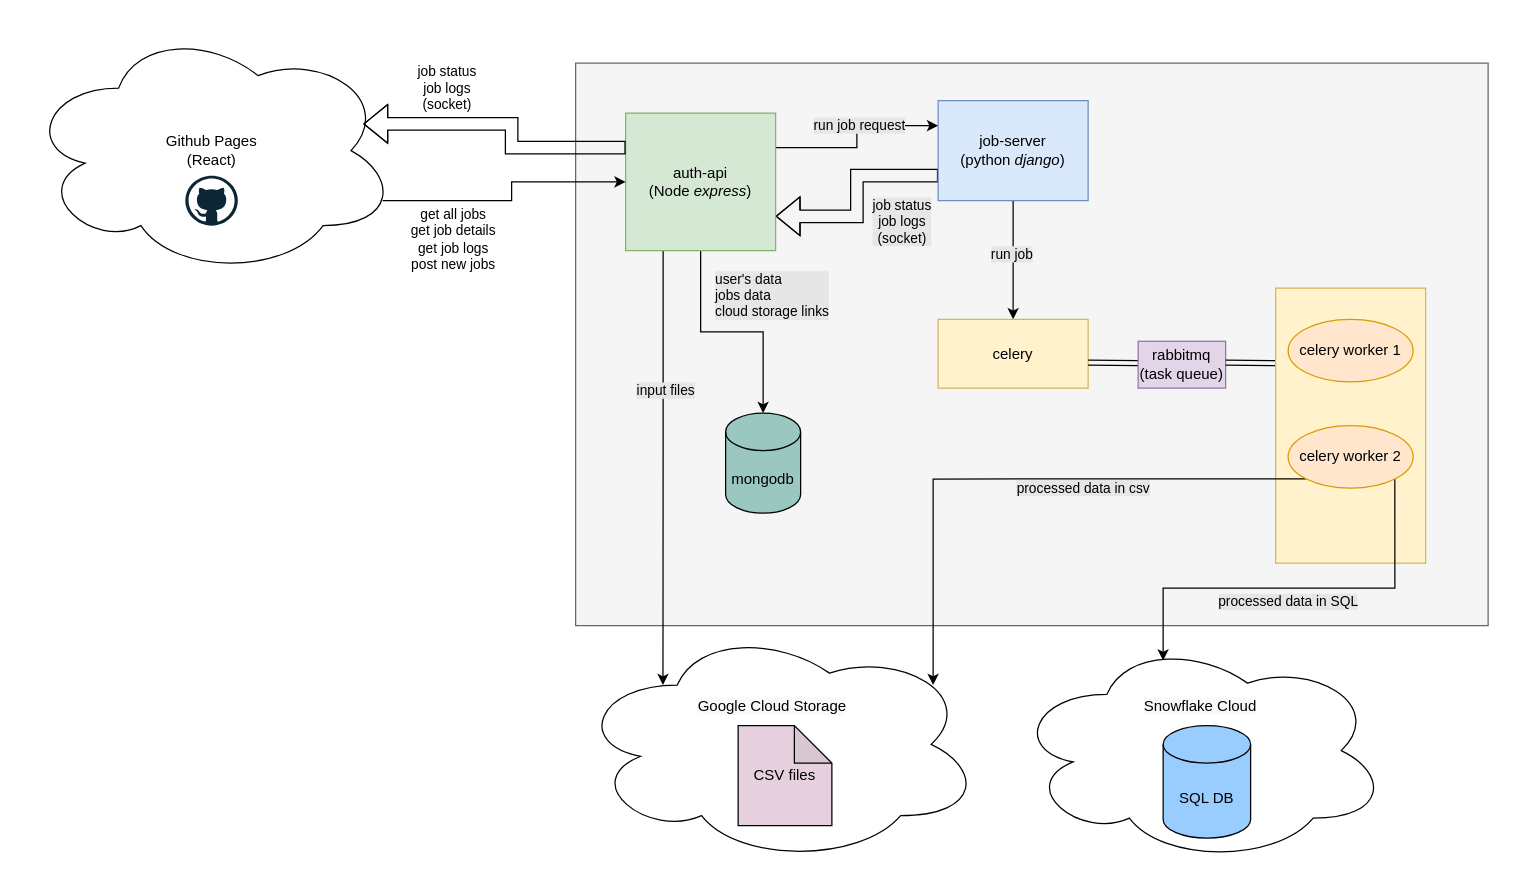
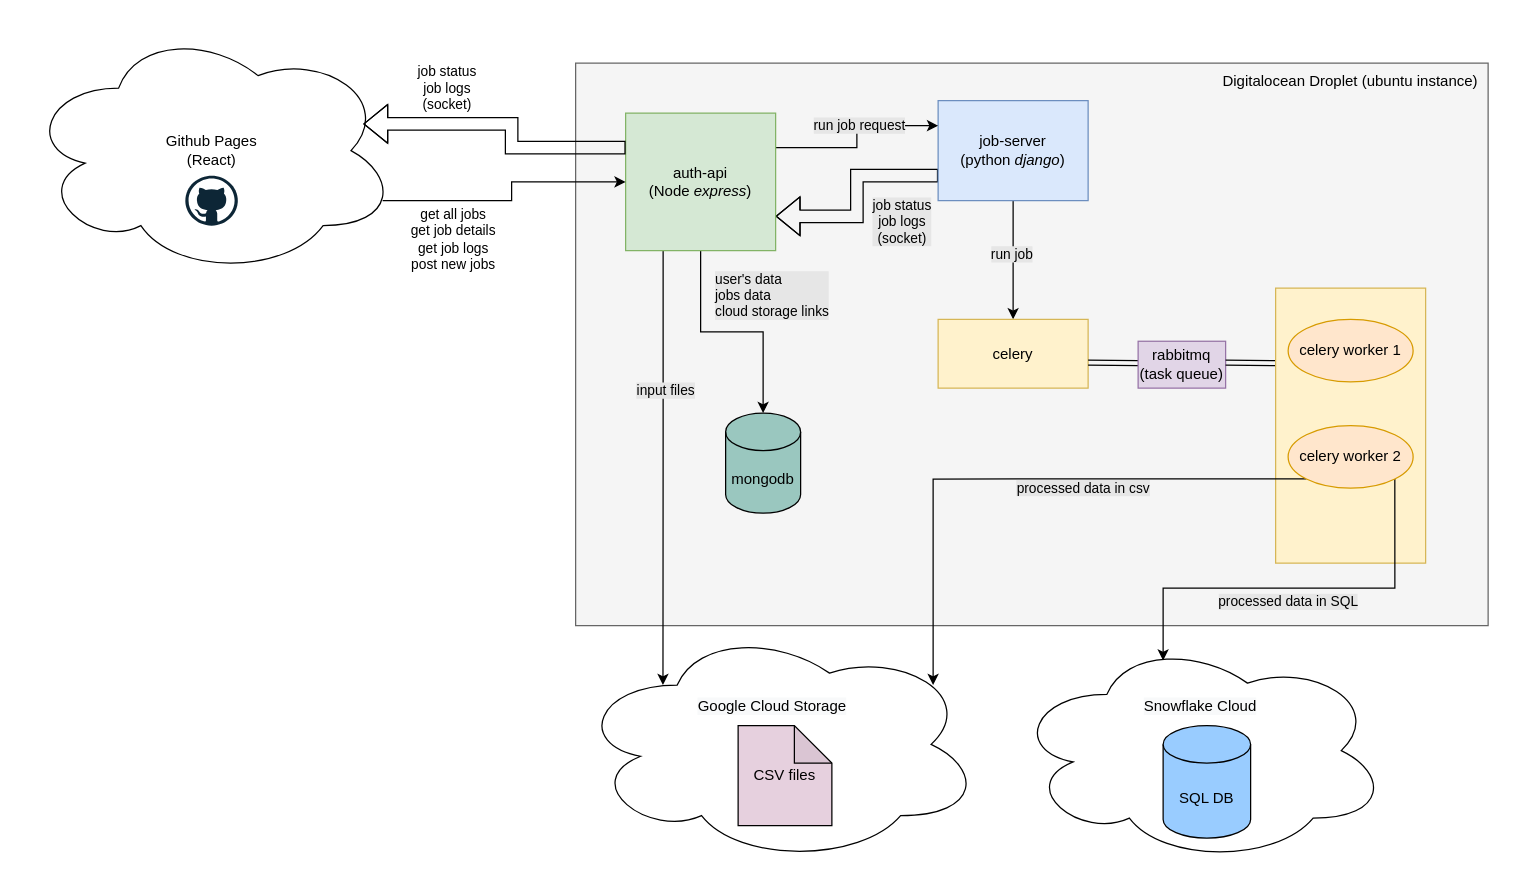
+ <mxCell id="3" value="Digitalocean Droplet (ubuntu instance)" style="text;html=1;strokeColor=none;fillColor=none;align=center;verticalAlign=middle;whiteSpace=wrap;rounded=0;" parent="1" vertex="1"><mxGeometry x="970" y="50" width="220" height="30" as="geometry" /></mxCell>
